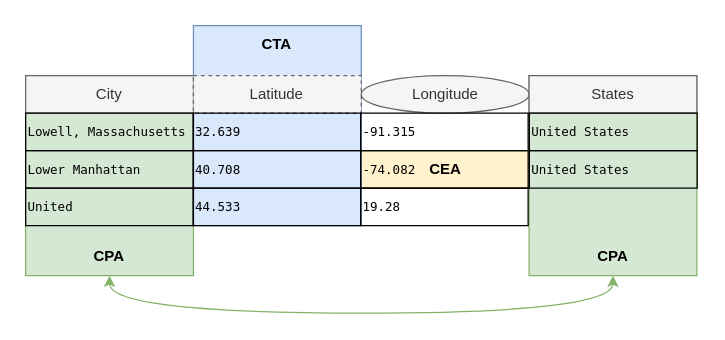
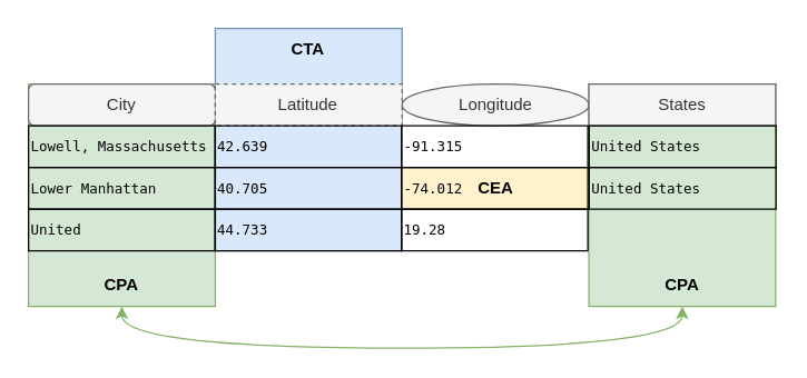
- <mxCell id="7" value="City" style="rounded=0;whiteSpace=wrap;html=1;fillColor=#f5f5f5;strokeColor=#666666;fontColor=#333333;" parent="1" vertex="1"><mxGeometry x="20" y="60" width="134.25" height="30" as="geometry" /></mxCell>
+ <mxCell id="7" value="City" style="whiteSpace=wrap;html=1;fillColor=#f5f5f5;strokeColor=#666666;fontColor=#333333;rounded=1;" parent="1" vertex="1"><mxGeometry x="20" y="60" width="134.25" height="30" as="geometry" /></mxCell>
- <mxCell id="18" value="&lt;pre style=&quot;font-size: 10px;&quot;&gt;32.639&lt;/pre&gt;" style="rounded=0;whiteSpace=wrap;html=1;fillColor=none;fontSize=10;align=left;" parent="1" vertex="1"><mxGeometry x="154" y="90" width="134" height="30" as="geometry" /></mxCell>
+ <mxCell id="18" value="&lt;pre style=&quot;font-size: 10px;&quot;&gt;42.639&lt;/pre&gt;" style="rounded=0;whiteSpace=wrap;html=1;fillColor=none;fontSize=10;align=left;" parent="1" vertex="1"><mxGeometry x="154" y="90" width="134" height="30" as="geometry" /></mxCell>
- <mxCell id="19" value="&lt;pre style=&quot;font-size: 10px&quot;&gt;40.708&lt;/pre&gt;" style="rounded=0;whiteSpace=wrap;html=1;fillColor=none;fontSize=10;align=left;" parent="1" vertex="1"><mxGeometry x="154" y="120" width="134" height="30" as="geometry" /></mxCell>
+ <mxCell id="19" value="&lt;pre style=&quot;font-size: 10px&quot;&gt;40.705&lt;/pre&gt;" style="rounded=0;whiteSpace=wrap;html=1;fillColor=none;fontSize=10;align=left;" parent="1" vertex="1"><mxGeometry x="154" y="120" width="134" height="30" as="geometry" /></mxCell>
- <mxCell id="22" value="&lt;pre style=&quot;font-size: 10px&quot;&gt;-74.082&lt;/pre&gt;" style="rounded=0;whiteSpace=wrap;html=1;fillColor=none;fontSize=10;align=left;" parent="1" vertex="1"><mxGeometry x="288" y="120" width="134" height="30" as="geometry" /></mxCell>
+ <mxCell id="22" value="&lt;pre style=&quot;font-size: 10px&quot;&gt;-74.012&lt;/pre&gt;" style="rounded=0;whiteSpace=wrap;html=1;fillColor=none;fontSize=10;align=left;" parent="1" vertex="1"><mxGeometry x="288" y="120" width="134" height="30" as="geometry" /></mxCell>
- <mxCell id="20" value="&lt;pre style=&quot;font-size: 10px&quot;&gt;44.533&lt;/pre&gt;" style="rounded=0;whiteSpace=wrap;html=1;fillColor=none;fontSize=10;align=left;" parent="1" vertex="1"><mxGeometry x="154" y="150" width="134" height="30" as="geometry" /></mxCell>
+ <mxCell id="20" value="&lt;pre style=&quot;font-size: 10px&quot;&gt;44.733&lt;/pre&gt;" style="rounded=0;whiteSpace=wrap;html=1;fillColor=none;fontSize=10;align=left;" parent="1" vertex="1"><mxGeometry x="154" y="150" width="134" height="30" as="geometry" /></mxCell>
